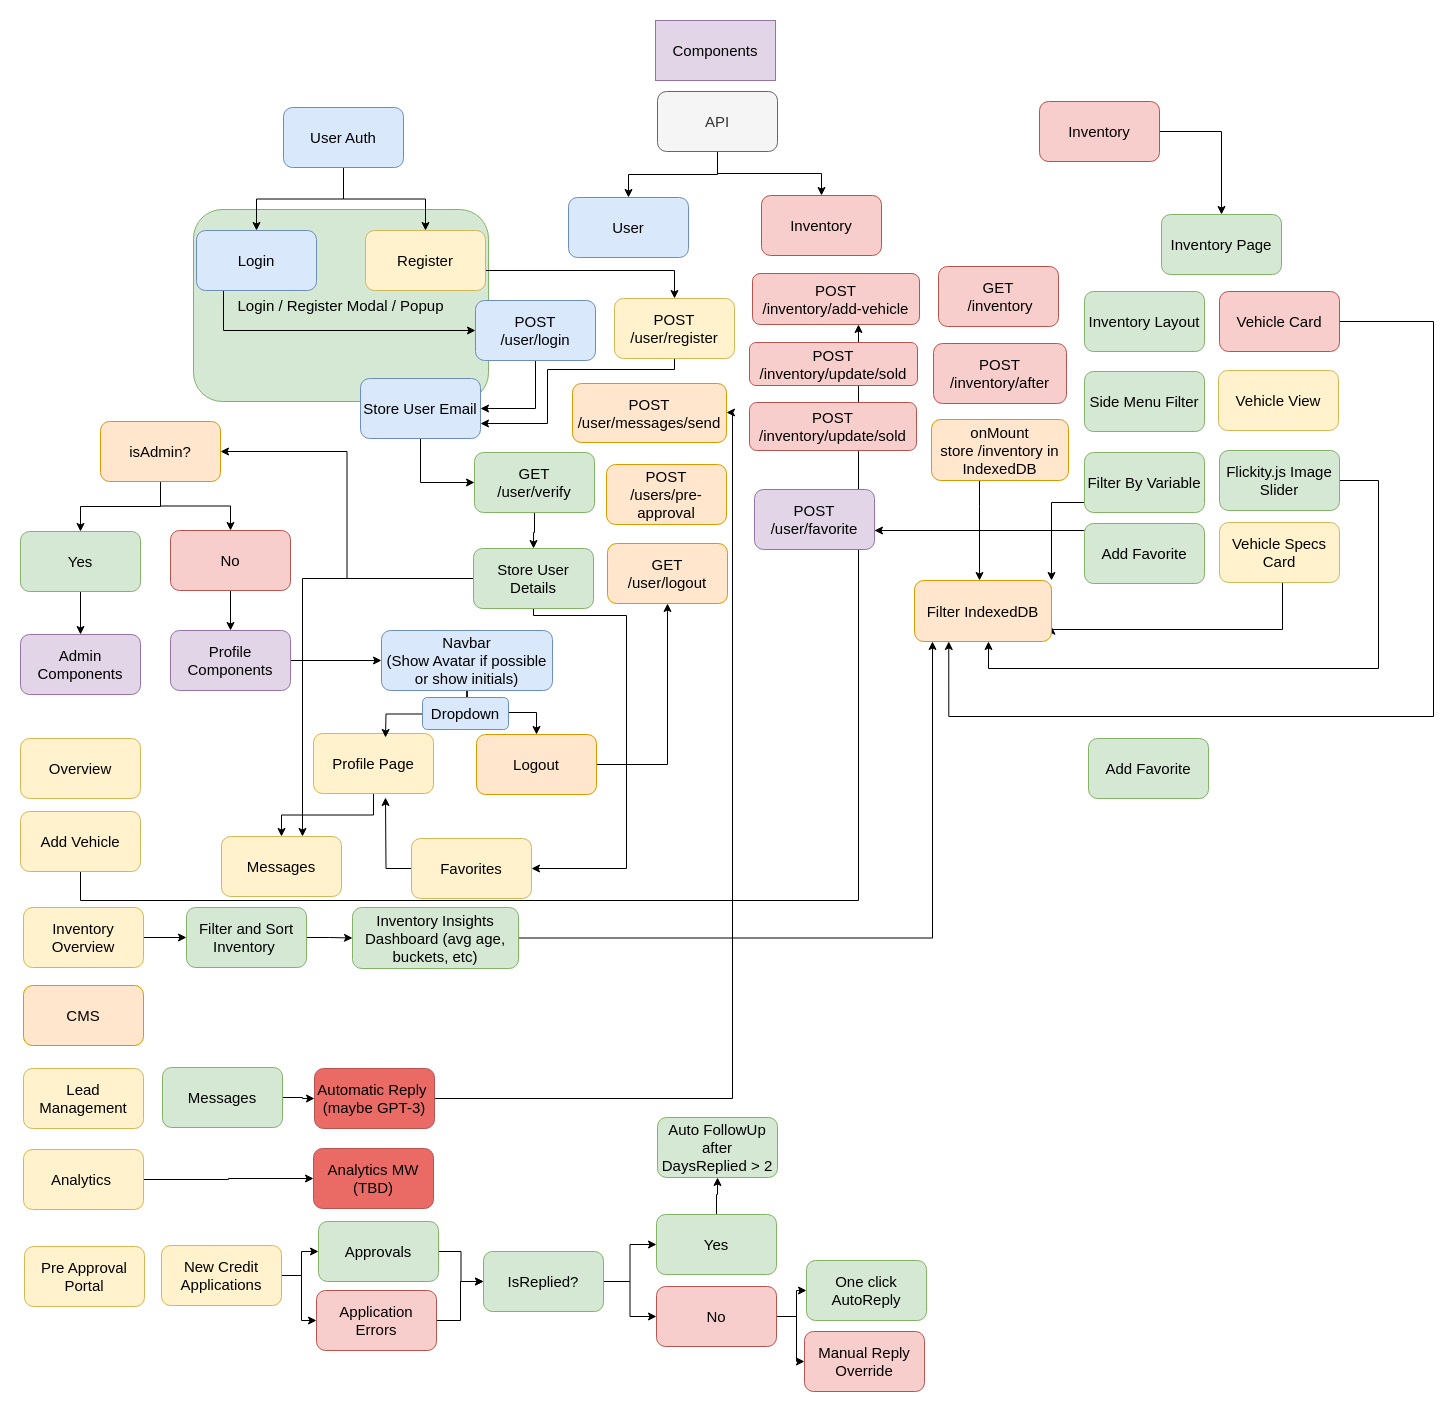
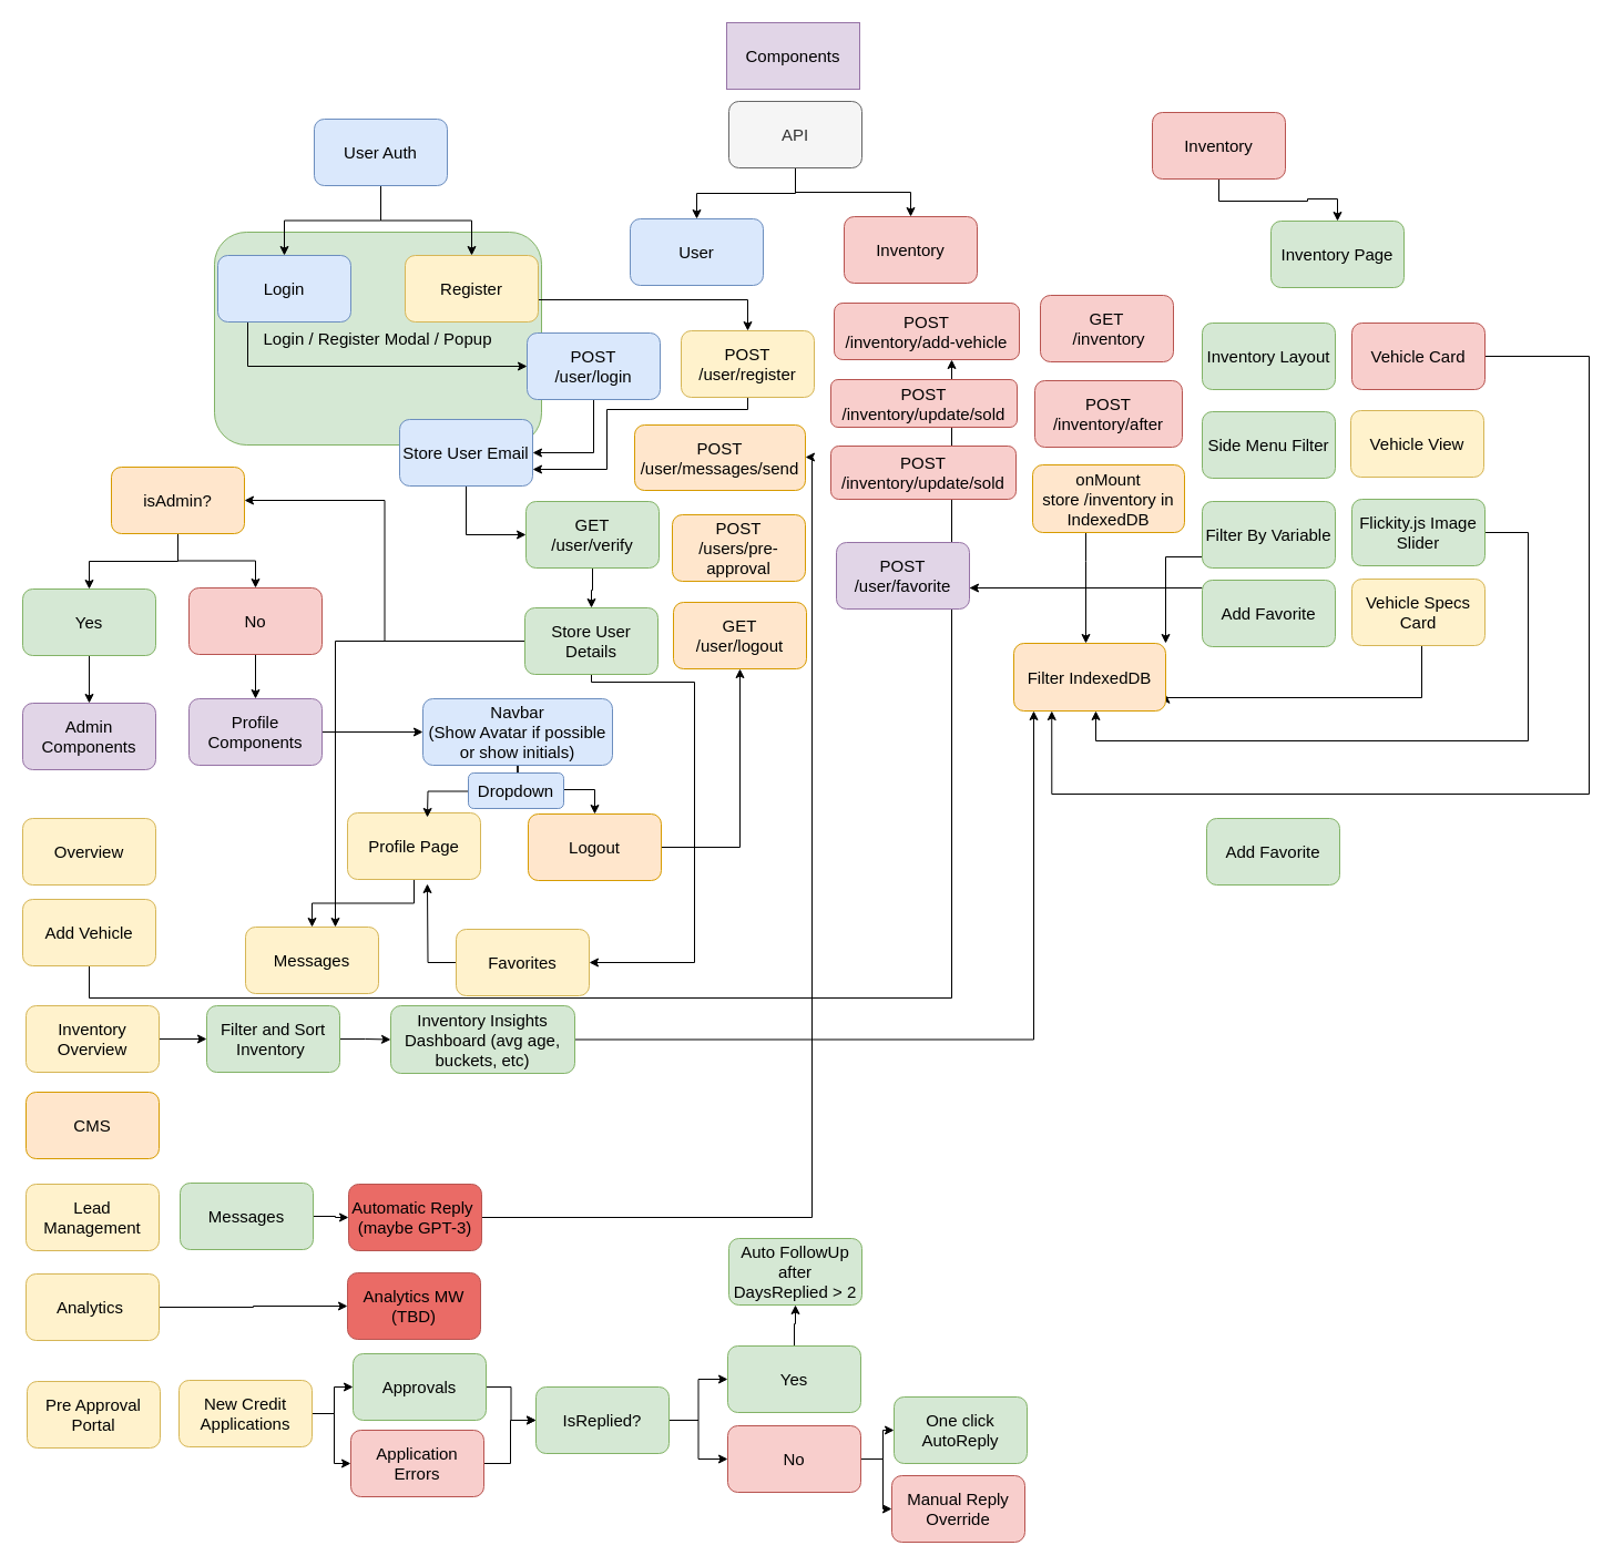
- <mxCell id="56" value="Inventory Page" style="rounded=1;whiteSpace=wrap;html=1;fillColor=#d5e8d4;strokeColor=#82b366;fontSize=15;" vertex="1" parent="1"><mxGeometry x="1161" y="214" width="120" height="60" as="geometry" /></mxCell>
+ <mxCell id="56" value="Inventory Page" style="rounded=1;whiteSpace=wrap;html=1;fillColor=#d5e8d4;strokeColor=#82b366;fontSize=15;" vertex="1" parent="1"><mxGeometry x="1146" y="199" width="120" height="60" as="geometry" /></mxCell>
